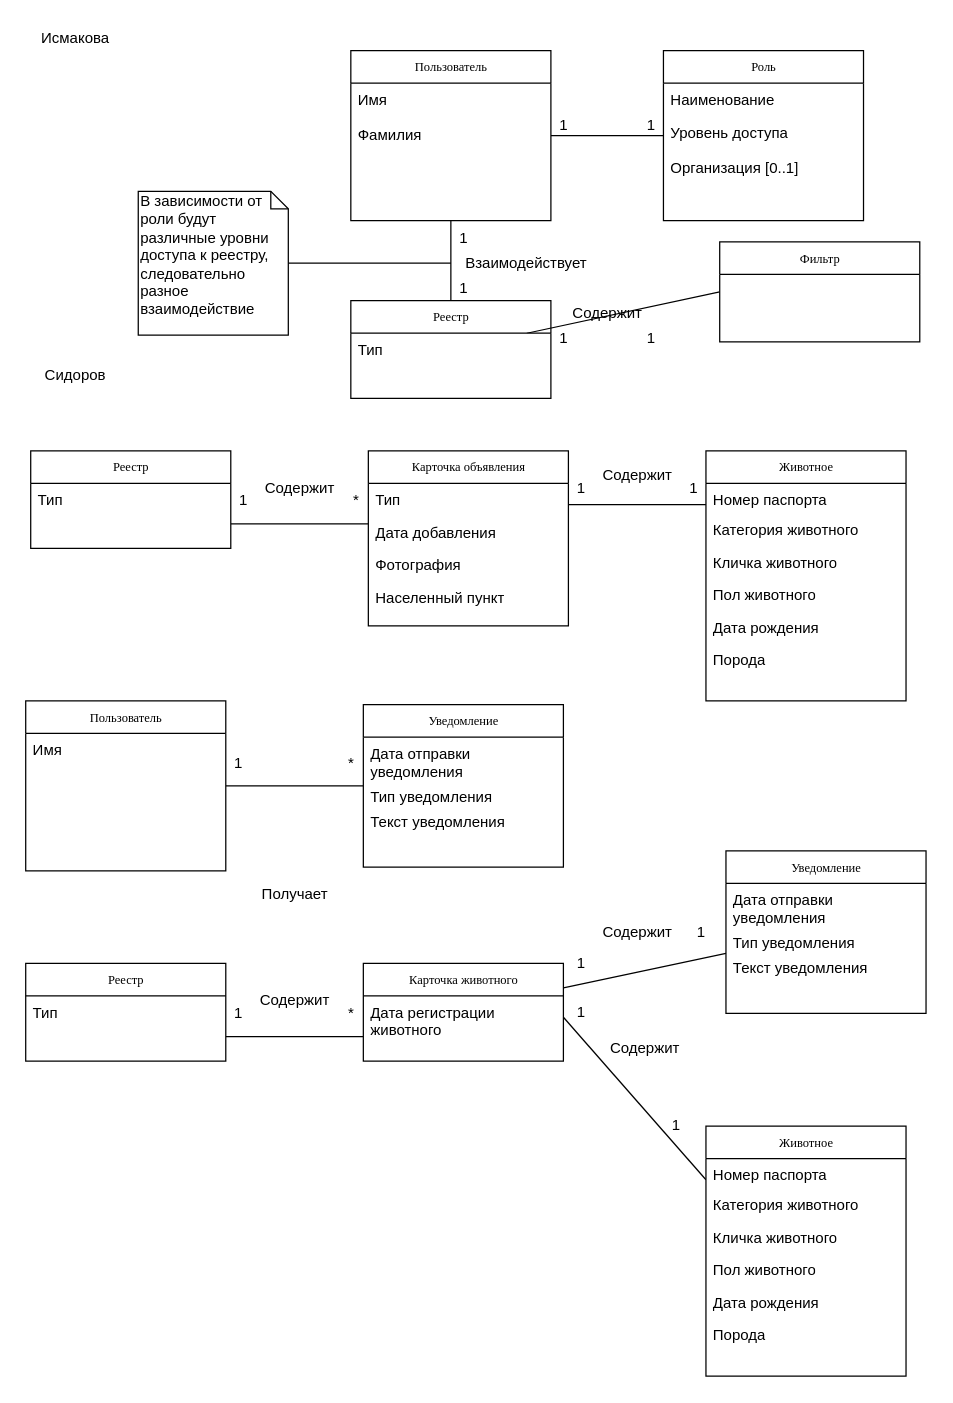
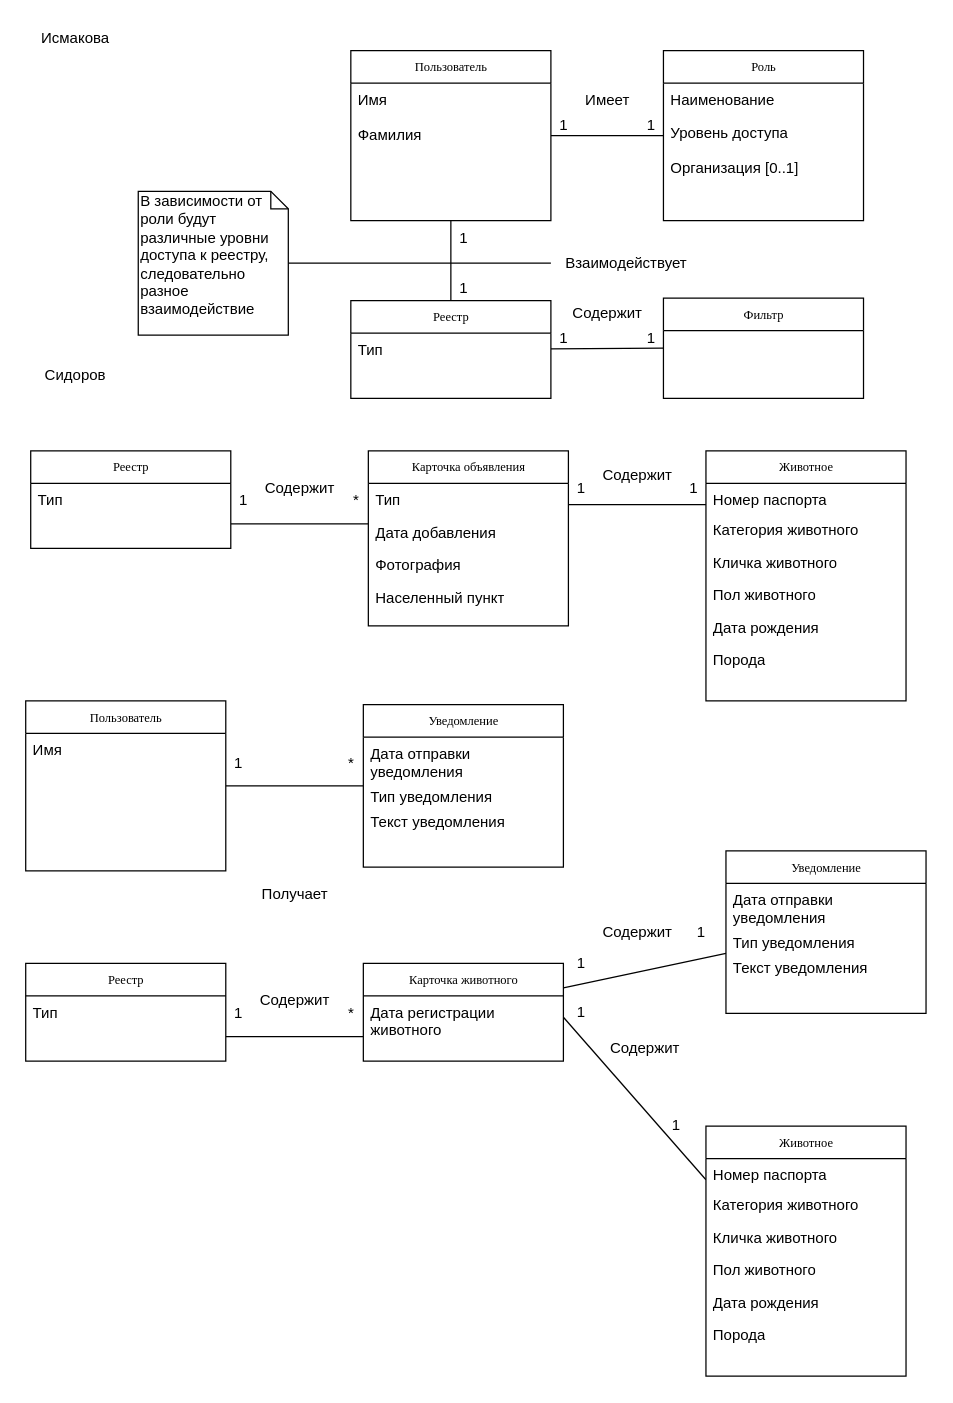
+ <mxCell id="11" value="Имеет" style="text;html=1;align=center;verticalAlign=middle;resizable=0;points=[];autosize=1;" vertex="1" parent="1"><mxGeometry x="460" y="70" width="50" height="20" as="geometry" /></mxCell>
- <mxCell id="6" value="Взаимодействует" style="text;html=1;align=center;verticalAlign=middle;resizable=0;points=[];autosize=1;" vertex="1" parent="1"><mxGeometry x="360" y="200" width="120" height="20" as="geometry" /></mxCell>
+ <mxCell id="6" value="Взаимодействует" style="text;html=1;align=center;verticalAlign=middle;resizable=0;points=[];autosize=1;" vertex="1" parent="1"><mxGeometry x="440" y="200" width="120" height="20" as="geometry" /></mxCell>
- <mxCell id="25" value="Фильтр" style="swimlane;html=1;fontStyle=0;childLayout=stackLayout;horizontal=1;startSize=26;fillColor=none;horizontalStack=0;resizeParent=1;resizeLast=0;collapsible=1;marginBottom=0;swimlaneFillColor=#ffffff;rounded=0;shadow=0;comic=0;labelBackgroundColor=none;strokeWidth=1;fontFamily=Verdana;fontSize=10;align=center;" vertex="1" parent="1"><mxGeometry x="575" y="193" width="160" height="80" as="geometry" /></mxCell>
+ <mxCell id="25" value="Фильтр" style="swimlane;html=1;fontStyle=0;childLayout=stackLayout;horizontal=1;startSize=26;fillColor=none;horizontalStack=0;resizeParent=1;resizeLast=0;collapsible=1;marginBottom=0;swimlaneFillColor=#ffffff;rounded=0;shadow=0;comic=0;labelBackgroundColor=none;strokeWidth=1;fontFamily=Verdana;fontSize=10;align=center;" vertex="1" parent="1"><mxGeometry x="530" y="238" width="160" height="80" as="geometry" /></mxCell>
